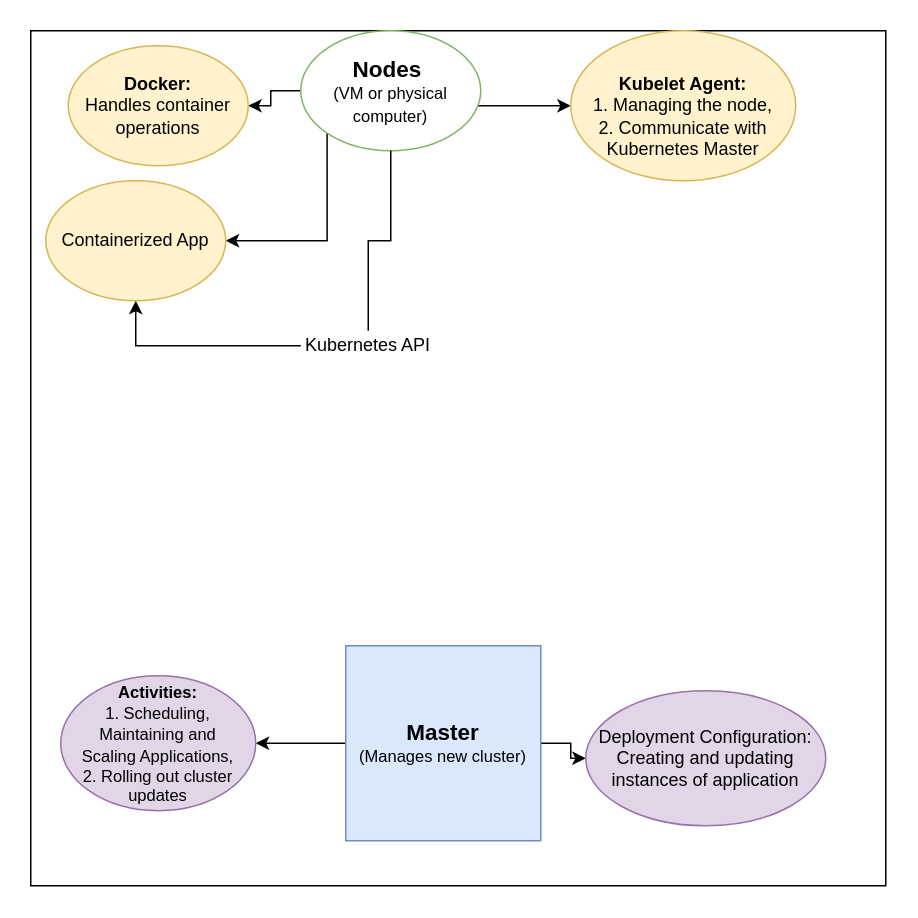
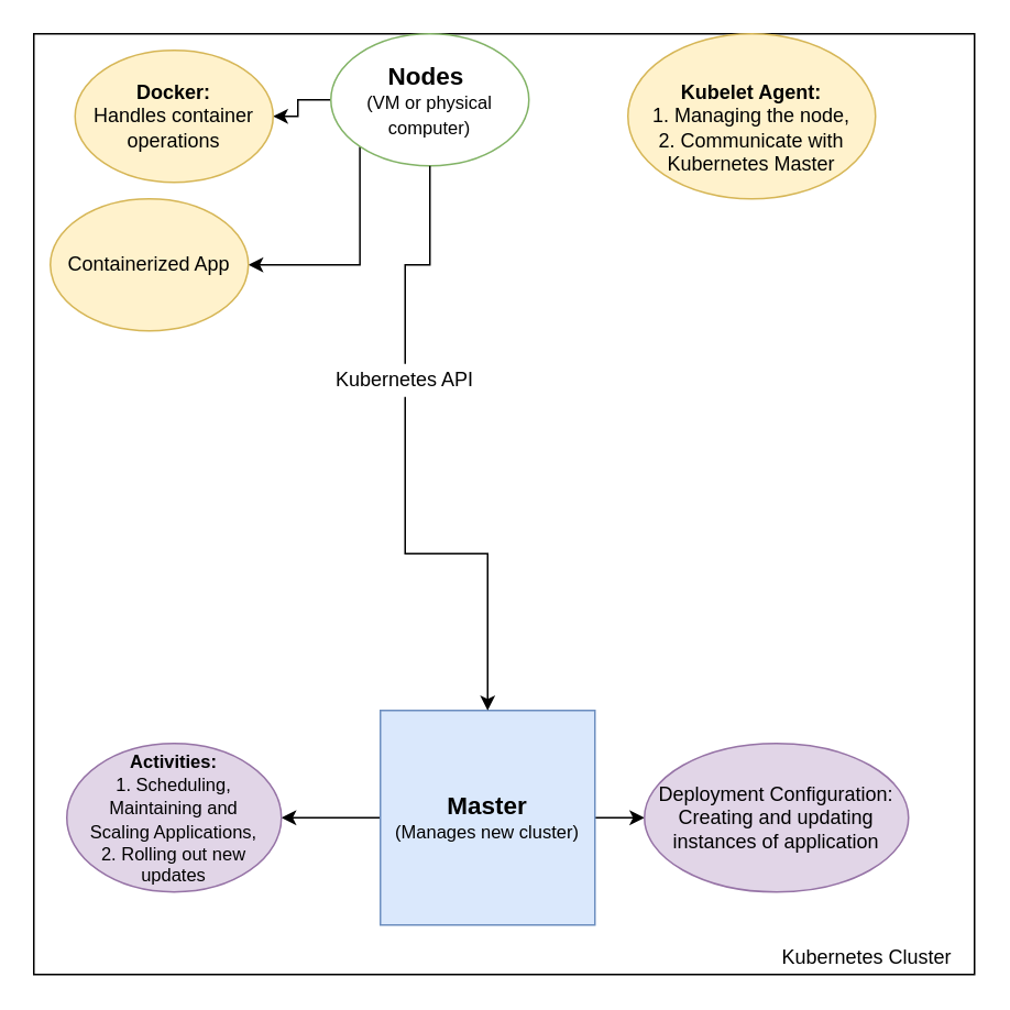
- <mxCell id="7" value="" style="edgeStyle=orthogonalEdgeStyle;rounded=0;orthogonalLoop=1;jettySize=auto;html=1;" parent="1" source="11" target="13" edge="1"><mxGeometry relative="1" as="geometry"><Array as="points"><mxPoint x="340" y="70" /><mxPoint x="340" y="70" /></Array></mxGeometry></mxCell>
- <mxCell id="10" value="" style="edgeStyle=orthogonalEdgeStyle;rounded=0;orthogonalLoop=1;jettySize=auto;html=1;" parent="1" source="17" target="15" edge="1"><mxGeometry relative="1" as="geometry"><mxPoint x="260" y="180" as="targetPoint" /></mxGeometry></mxCell>
+ <mxCell id="10" value="" style="edgeStyle=orthogonalEdgeStyle;rounded=0;orthogonalLoop=1;jettySize=auto;html=1;entryX=0.5;entryY=0;entryDx=0;entryDy=0;" parent="1" source="17" target="5" edge="1"><mxGeometry relative="1" as="geometry"><mxPoint x="260" y="180" as="targetPoint" /></mxGeometry></mxCell>
- <mxCell id="12" value="&lt;font style=&quot;font-size: 11px&quot;&gt;&lt;b&gt;Activities:&lt;br&gt;&lt;/b&gt;1. Scheduling, Maintaining and&lt;br&gt;Scaling Applications,&lt;br&gt;&lt;/font&gt;&lt;div style=&quot;font-size: 11px&quot;&gt;2. Rolling out cluster updates&lt;/div&gt;" style="ellipse;whiteSpace=wrap;html=1;align=center;fillColor=#e1d5e7;strokeColor=#9673a6;" parent="1" vertex="1"><mxGeometry x="40" y="450" width="130" height="90" as="geometry" /></mxCell>
+ <mxCell id="12" value="&lt;font style=&quot;font-size: 11px&quot;&gt;&lt;b&gt;Activities:&lt;br&gt;&lt;/b&gt;1. Scheduling, Maintaining and&lt;br&gt;Scaling Applications,&lt;br&gt;&lt;/font&gt;&lt;div style=&quot;font-size: 11px&quot;&gt;2. Rolling out new updates&lt;/div&gt;" style="ellipse;whiteSpace=wrap;html=1;align=center;fillColor=#e1d5e7;strokeColor=#9673a6;" parent="1" vertex="1"><mxGeometry x="40" y="450" width="130" height="90" as="geometry" /></mxCell>
- <mxCell id="16" value="Deployment Configuration:&lt;br&gt;Creating and updating instances of application" style="ellipse;whiteSpace=wrap;html=1;align=center;fillColor=#e1d5e7;strokeColor=#9673a6;" parent="1" vertex="1"><mxGeometry x="390" y="460" width="160" height="90" as="geometry" /></mxCell>
+ <mxCell id="16" value="Deployment Configuration:&lt;br&gt;Creating and updating instances of application" style="ellipse;whiteSpace=wrap;html=1;align=center;fillColor=#e1d5e7;strokeColor=#9673a6;" parent="1" vertex="1"><mxGeometry x="390" y="450" width="160" height="90" as="geometry" /></mxCell>
+ <mxCell id="6" value="Kubernetes Cluster" style="text;html=1;strokeColor=none;fillColor=none;align=center;verticalAlign=middle;whiteSpace=wrap;rounded=0;" parent="1" vertex="1"><mxGeometry x="460" y="570" width="130" height="20" as="geometry" /></mxCell>
